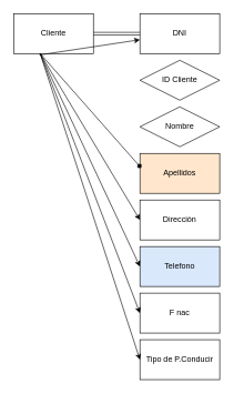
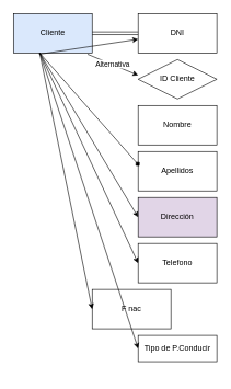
- <mxCell id="2" value="Cliente" style="rounded=0;whiteSpace=wrap;html=1;" vertex="1" parent="1"><mxGeometry x="20" y="20" width="120" height="60" as="geometry" /></mxCell>
+ <mxCell id="2" value="Cliente" style="rounded=0;whiteSpace=wrap;html=1;fillColor=#dae8fc;" vertex="1" parent="1"><mxGeometry x="20" y="20" width="120" height="60" as="geometry" /></mxCell>
+ <mxCell id="11" value="" style="endArrow=classic;html=1;rounded=0;exitX=0.942;exitY=1.033;exitDx=0;exitDy=0;exitPerimeter=0;entryX=0;entryY=0.4;entryDx=0;entryDy=0;entryPerimeter=0;" edge="1" parent="1" source="2" target="5"><mxGeometry relative="1" as="geometry"><mxPoint x="80" y="110" as="sourcePoint" /><mxPoint x="180" y="110" as="targetPoint" /></mxGeometry></mxCell>
+ <mxCell id="12" value="Alternativa" style="edgeLabel;html=1;align=center;verticalAlign=middle;resizable=0;points=[];" vertex="1" connectable="0" parent="11"><mxGeometry x="-0.03" y="2" relative="1" as="geometry"><mxPoint y="1" as="offset" /></mxGeometry></mxCell>
- <mxCell id="6" value="Nombre" style="rhombus;whiteSpace=wrap;html=1;" vertex="1" parent="1"><mxGeometry x="210" y="160" width="120" height="60" as="geometry" /></mxCell>
+ <mxCell id="6" value="Nombre" style="rounded=0;whiteSpace=wrap;html=1;" vertex="1" parent="1"><mxGeometry x="210" y="160" width="120" height="60" as="geometry" /></mxCell>
- <mxCell id="7" value="Apellidos" style="rounded=0;whiteSpace=wrap;html=1;fillColor=#ffe6cc;" vertex="1" parent="1"><mxGeometry x="210" y="230" width="120" height="60" as="geometry" /></mxCell>
+ <mxCell id="7" value="Apellidos" style="rounded=0;whiteSpace=wrap;html=1;" vertex="1" parent="1"><mxGeometry x="210" y="230" width="120" height="60" as="geometry" /></mxCell>
- <mxCell id="8" value="Dirección" style="rounded=0;whiteSpace=wrap;html=1;" vertex="1" parent="1"><mxGeometry x="210" y="300" width="120" height="60" as="geometry" /></mxCell>
+ <mxCell id="8" value="Dirección" style="rounded=0;whiteSpace=wrap;html=1;fillColor=#e1d5e7;" vertex="1" parent="1"><mxGeometry x="210" y="300" width="120" height="60" as="geometry" /></mxCell>
- <mxCell id="9" value="Telefono" style="rounded=0;whiteSpace=wrap;html=1;fillColor=#dae8fc;" vertex="1" parent="1"><mxGeometry x="210" y="370" width="120" height="60" as="geometry" /></mxCell>
+ <mxCell id="9" value="Telefono" style="rounded=0;whiteSpace=wrap;html=1;" vertex="1" parent="1"><mxGeometry x="210" y="370" width="120" height="60" as="geometry" /></mxCell>
- <mxCell id="10" value="F nac" style="rounded=0;whiteSpace=wrap;html=1;" vertex="1" parent="1"><mxGeometry x="210" y="440" width="120" height="60" as="geometry" /></mxCell>
+ <mxCell id="10" value="F nac" style="rounded=0;whiteSpace=wrap;html=1;" vertex="1" parent="1"><mxGeometry x="140" y="440" width="120" height="60" as="geometry" /></mxCell>
- <mxCell id="13" value="Tipo de P.Conducir" style="rounded=0;whiteSpace=wrap;html=1;" vertex="1" parent="1"><mxGeometry x="210" y="510" width="120" height="60" as="geometry" /></mxCell>
+ <mxCell id="13" value="Tipo de P.Conducir" style="rounded=0;whiteSpace=wrap;html=1;" vertex="1" parent="1"><mxGeometry x="210" y="510" width="120" height="40" as="geometry" /></mxCell>
